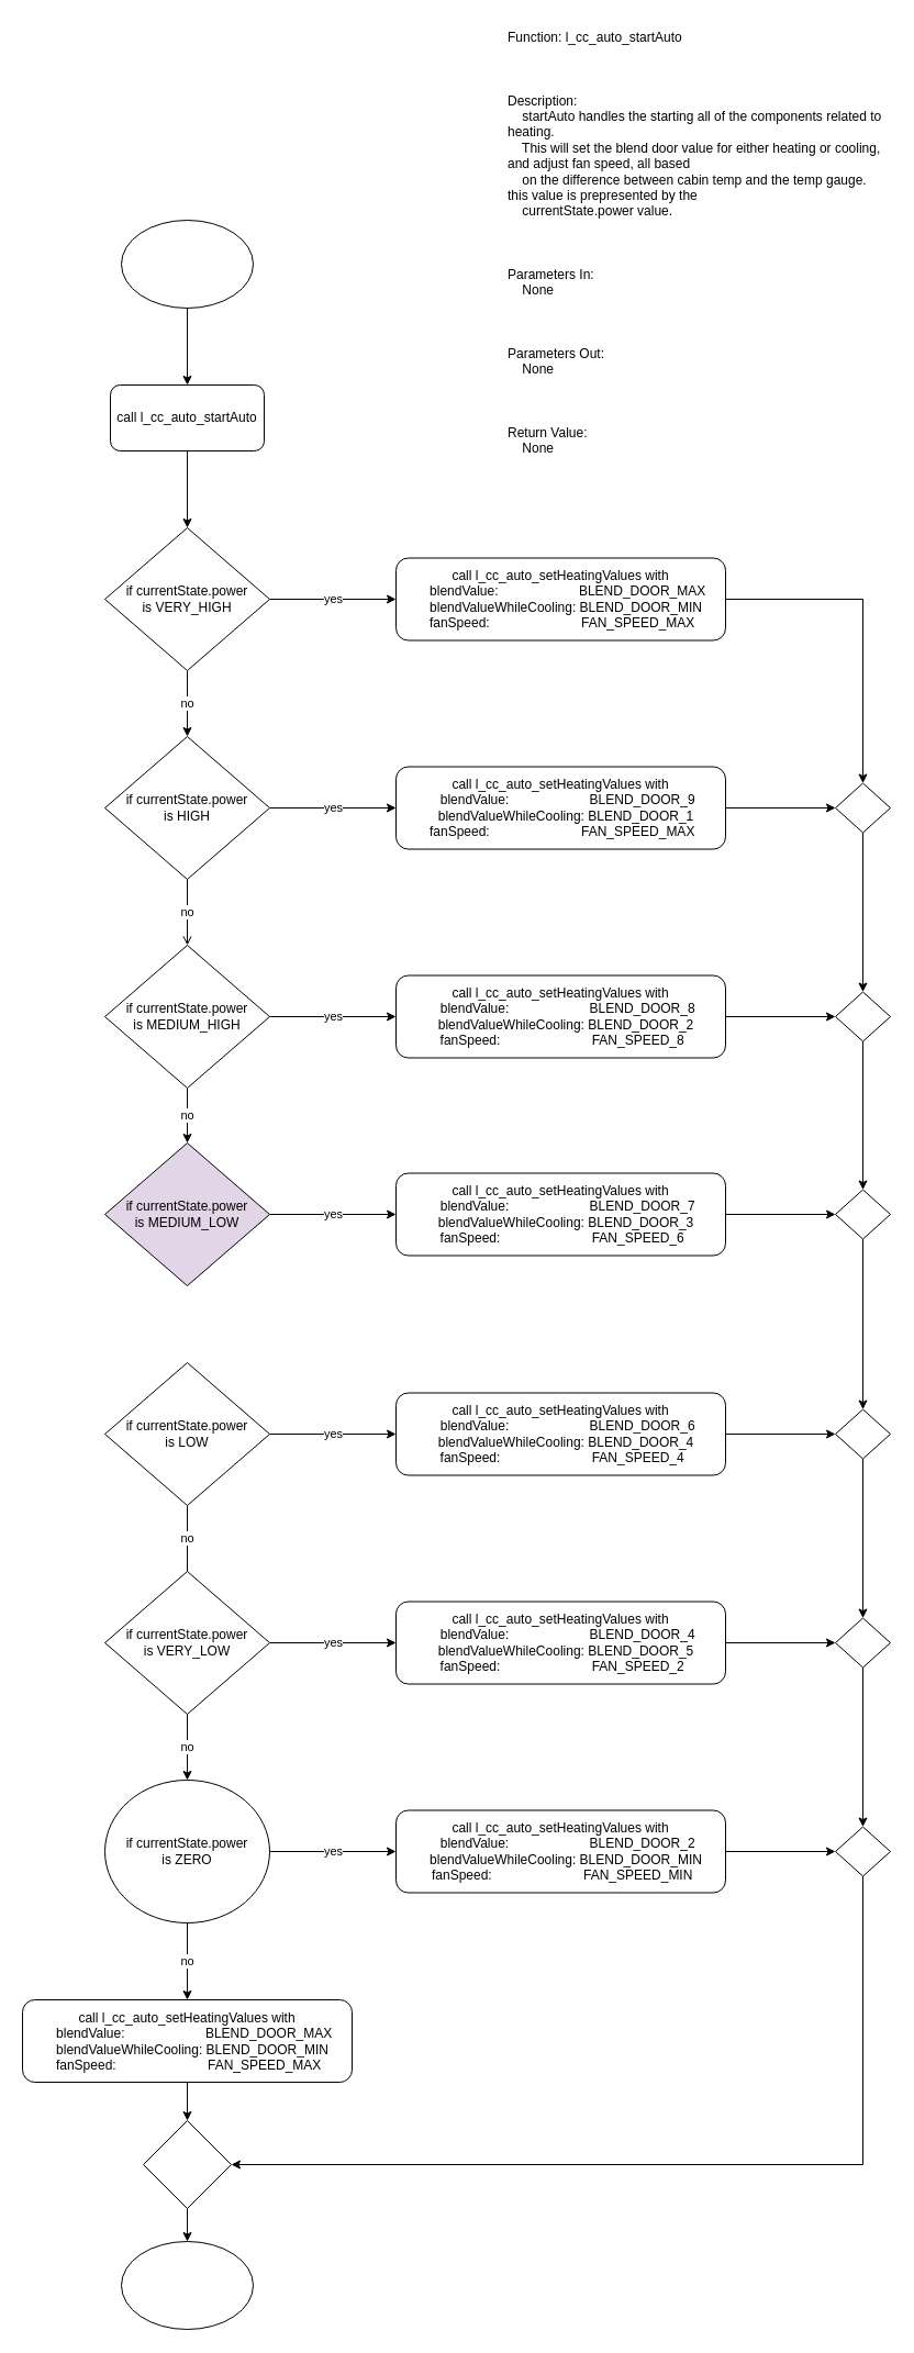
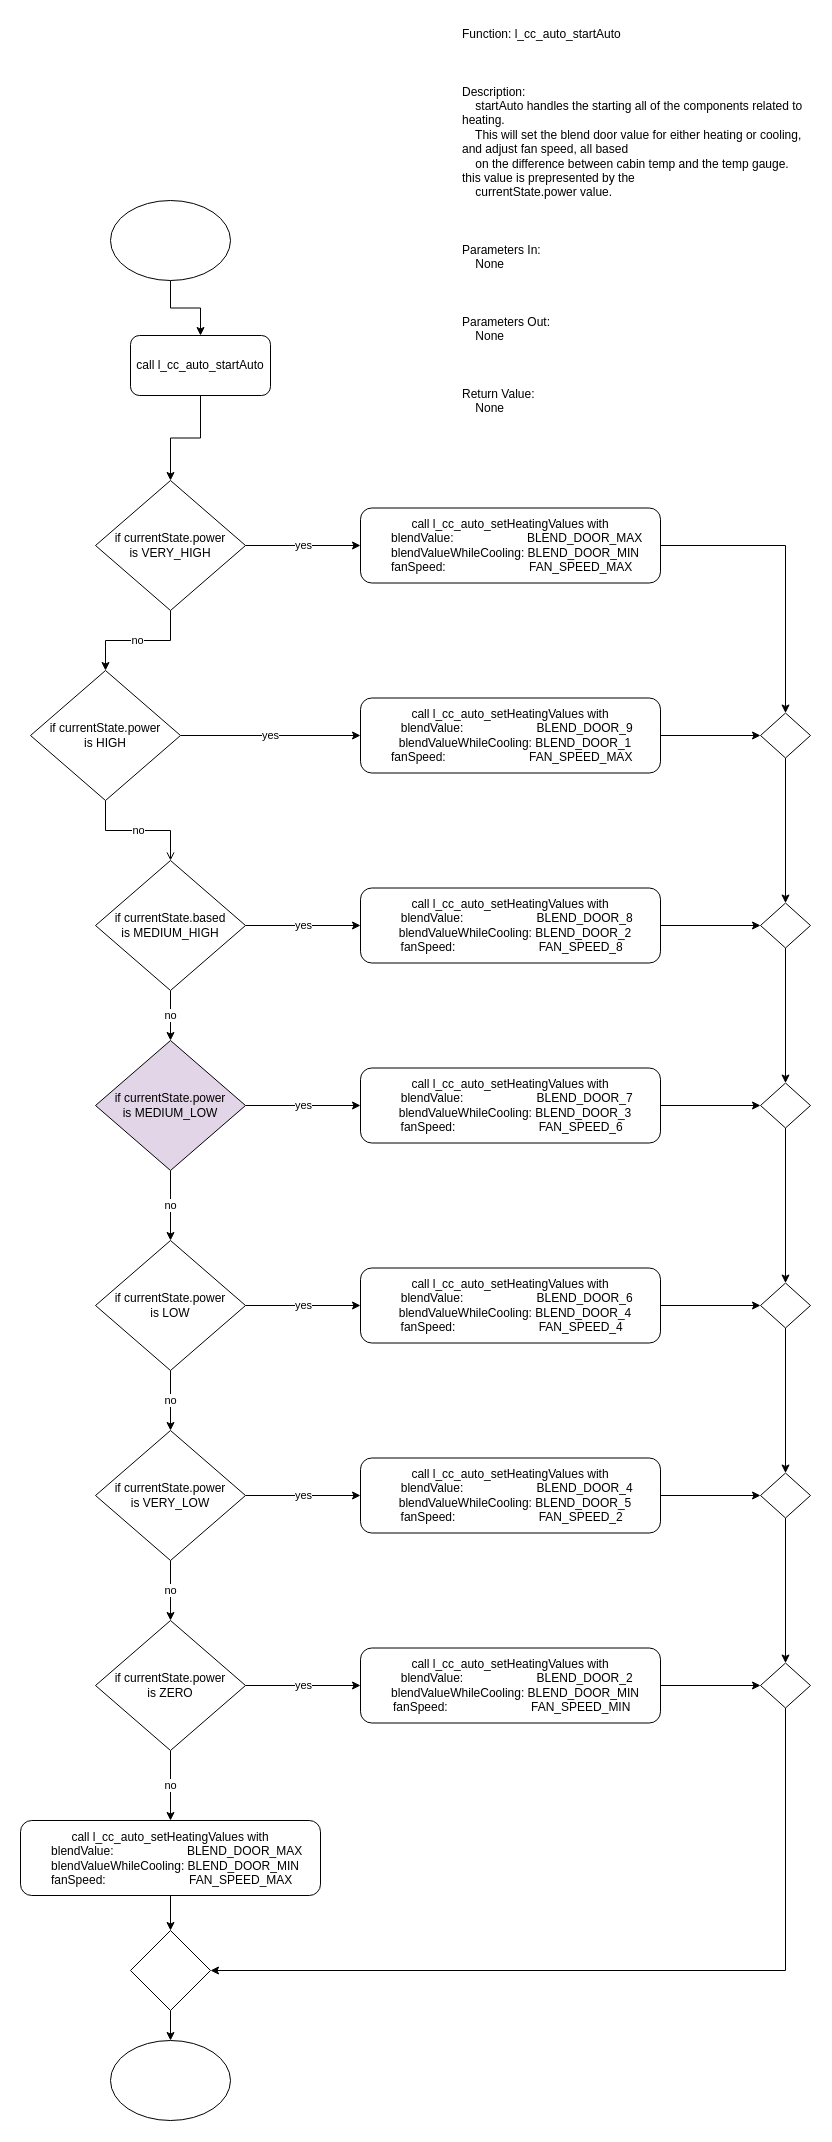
- <mxCell id="6" value="call&amp;nbsp;l_cc_auto_startAuto" style="rounded=1;whiteSpace=wrap;html=1;" vertex="1" parent="1"><mxGeometry x="100" y="350" width="140" height="60" as="geometry" /></mxCell>
+ <mxCell id="6" value="call&amp;nbsp;l_cc_auto_startAuto" style="rounded=1;whiteSpace=wrap;html=1;" vertex="1" parent="1"><mxGeometry x="130" y="335" width="140" height="60" as="geometry" /></mxCell>
- <mxCell id="14" value="if currentState.power&lt;br&gt;is HIGH" style="rhombus;whiteSpace=wrap;html=1;" vertex="1" parent="1"><mxGeometry x="95" y="670" width="150" height="130" as="geometry" /></mxCell>
+ <mxCell id="14" value="if currentState.power&lt;br&gt;is HIGH" style="rhombus;whiteSpace=wrap;html=1;" vertex="1" parent="1"><mxGeometry x="30" y="670" width="150" height="130" as="geometry" /></mxCell>
- <mxCell id="19" value="if currentState.power&lt;br&gt;is&amp;nbsp;MEDIUM_HIGH" style="rhombus;whiteSpace=wrap;html=1;" vertex="1" parent="1"><mxGeometry x="95" y="860" width="150" height="130" as="geometry" /></mxCell>
+ <mxCell id="19" value="if currentState.based&lt;br&gt;is&amp;nbsp;MEDIUM_HIGH" style="rhombus;whiteSpace=wrap;html=1;" vertex="1" parent="1"><mxGeometry x="95" y="860" width="150" height="130" as="geometry" /></mxCell>
+ <mxCell id="23" value="no" style="edgeStyle=orthogonalEdgeStyle;rounded=0;orthogonalLoop=1;jettySize=auto;html=1;entryX=0.5;entryY=0;entryDx=0;entryDy=0;" edge="1" parent="1" source="24" target="29"><mxGeometry relative="1" as="geometry" /></mxCell>
- <mxCell id="28" value="no" style="edgeStyle=orthogonalEdgeStyle;rounded=0;orthogonalLoop=1;jettySize=auto;html=1;endArrow=none;" edge="1" parent="1" source="29" target="34"><mxGeometry relative="1" as="geometry" /></mxCell>
+ <mxCell id="28" value="no" style="edgeStyle=orthogonalEdgeStyle;rounded=0;orthogonalLoop=1;jettySize=auto;html=1;" edge="1" parent="1" source="29" target="34"><mxGeometry relative="1" as="geometry" /></mxCell>
- <mxCell id="39" value="if currentState.power&lt;br&gt;is&amp;nbsp;ZERO" style="ellipse;whiteSpace=wrap;html=1;" vertex="1" parent="1"><mxGeometry x="95" y="1620" width="150" height="130" as="geometry" /></mxCell>
+ <mxCell id="39" value="if currentState.power&lt;br&gt;is&amp;nbsp;ZERO" style="rhombus;whiteSpace=wrap;html=1;" vertex="1" parent="1"><mxGeometry x="95" y="1620" width="150" height="130" as="geometry" /></mxCell>
